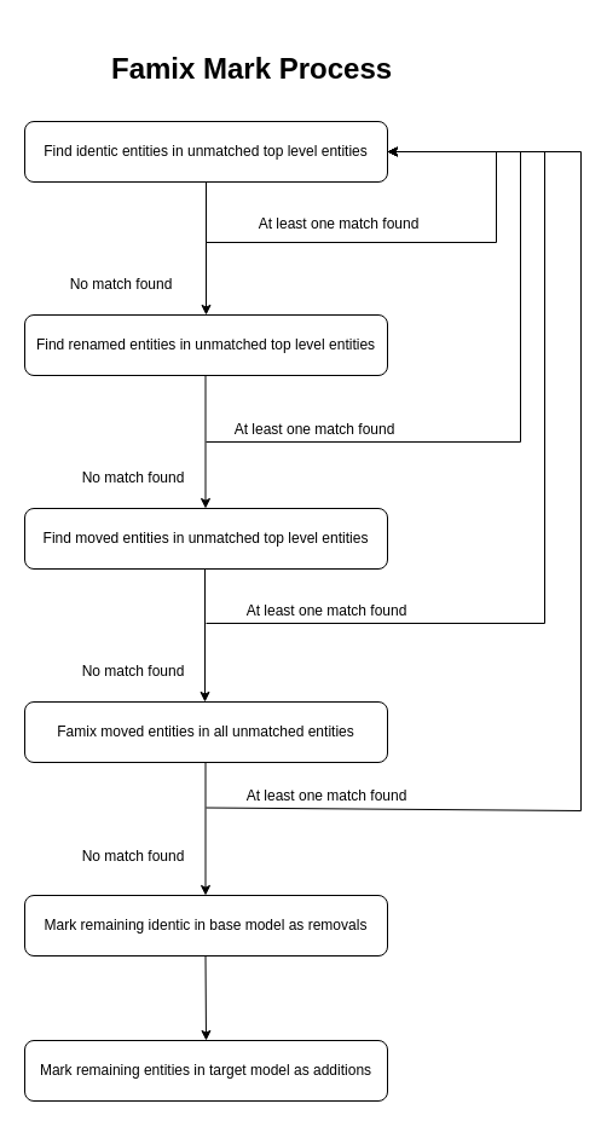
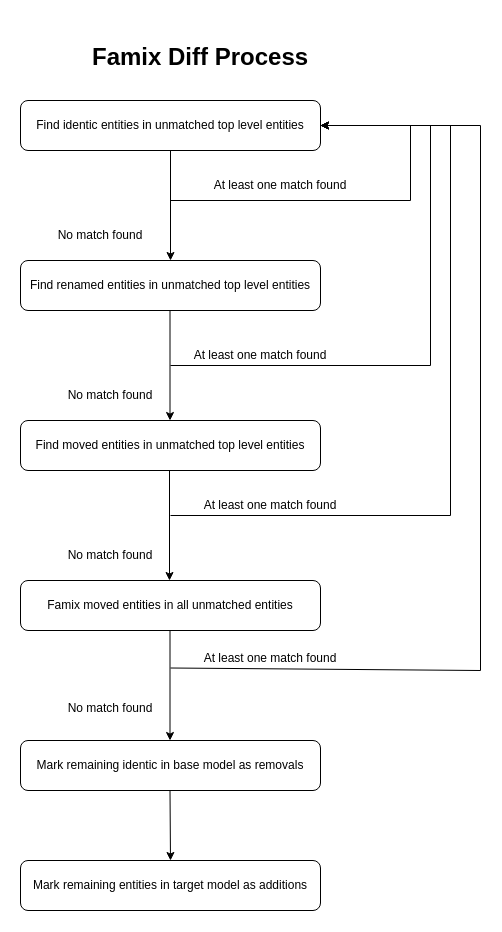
- <mxCell id="25" value="&lt;h1&gt;Famix Mark Process&lt;/h1&gt;" style="text;html=1;whiteSpace=wrap;overflow=hidden;rounded=0;" vertex="1" parent="1"><mxGeometry x="90" y="20" width="250" height="120" as="geometry" /></mxCell>
+ <mxCell id="25" value="&lt;h1&gt;Famix Diff Process&lt;/h1&gt;" style="text;html=1;whiteSpace=wrap;overflow=hidden;rounded=0;" vertex="1" parent="1"><mxGeometry x="90" y="20" width="250" height="120" as="geometry" /></mxCell>
